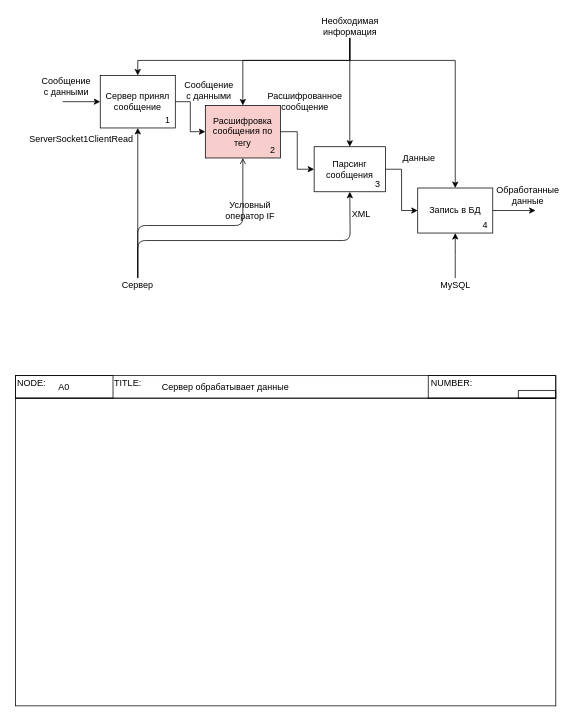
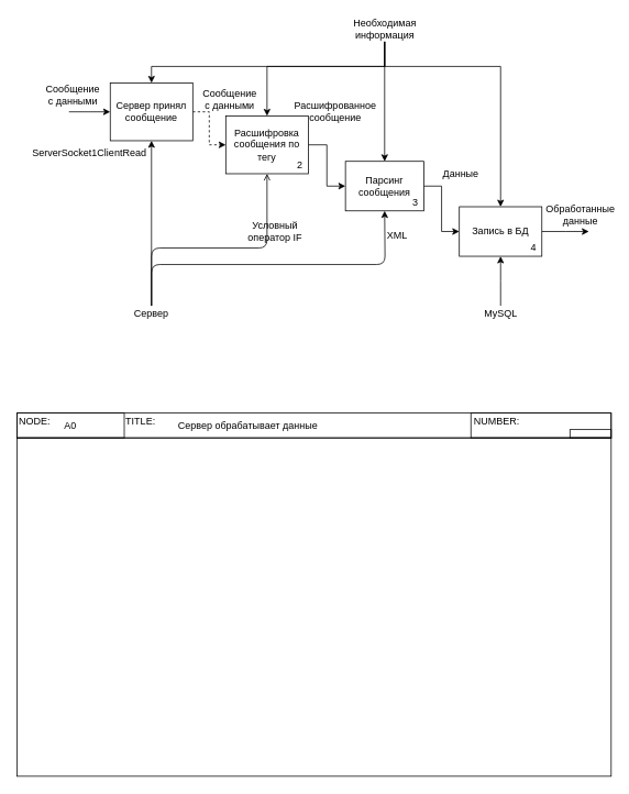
- <mxCell id="2" style="edgeStyle=orthogonalEdgeStyle;rounded=0;orthogonalLoop=1;jettySize=auto;html=1;exitX=1;exitY=0.5;exitDx=0;exitDy=0;entryX=0;entryY=0.5;entryDx=0;entryDy=0;" parent="1" source="3" target="11" edge="1"><mxGeometry relative="1" as="geometry" /></mxCell>
+ <mxCell id="2" style="edgeStyle=orthogonalEdgeStyle;rounded=0;orthogonalLoop=1;jettySize=auto;html=1;exitX=1;exitY=0.5;exitDx=0;exitDy=0;entryX=0;entryY=0.5;entryDx=0;entryDy=0;dashed=1;" parent="1" source="3" target="11" edge="1"><mxGeometry relative="1" as="geometry" /></mxCell>
- <mxCell id="4" value="1" style="text;html=1;strokeColor=none;fillColor=none;align=center;verticalAlign=middle;whiteSpace=wrap;rounded=0;" parent="1" vertex="1"><mxGeometry x="213" y="150" width="20" height="20" as="geometry" /></mxCell>
- <mxCell id="11" value="Расшифровка сообщения по тегу" style="rounded=0;whiteSpace=wrap;html=1;fillColor=#f8cecc;" parent="1" vertex="1"><mxGeometry x="273" y="140" width="100" height="70" as="geometry" /></mxCell>
+ <mxCell id="11" value="Расшифровка сообщения по тегу" style="rounded=0;whiteSpace=wrap;html=1;" parent="1" vertex="1"><mxGeometry x="273" y="140" width="100" height="70" as="geometry" /></mxCell>
